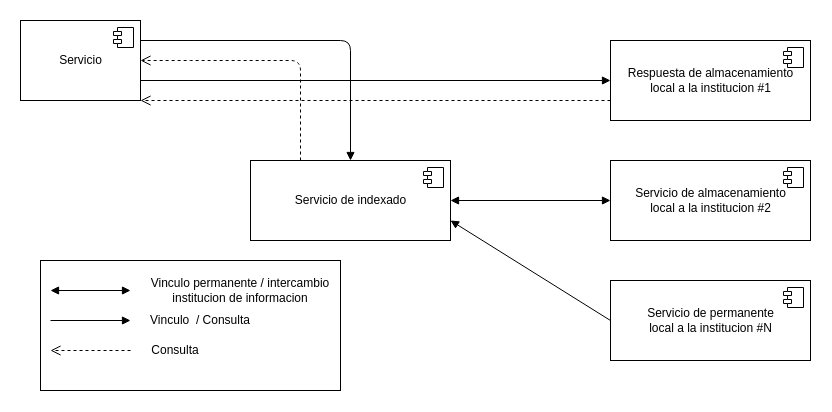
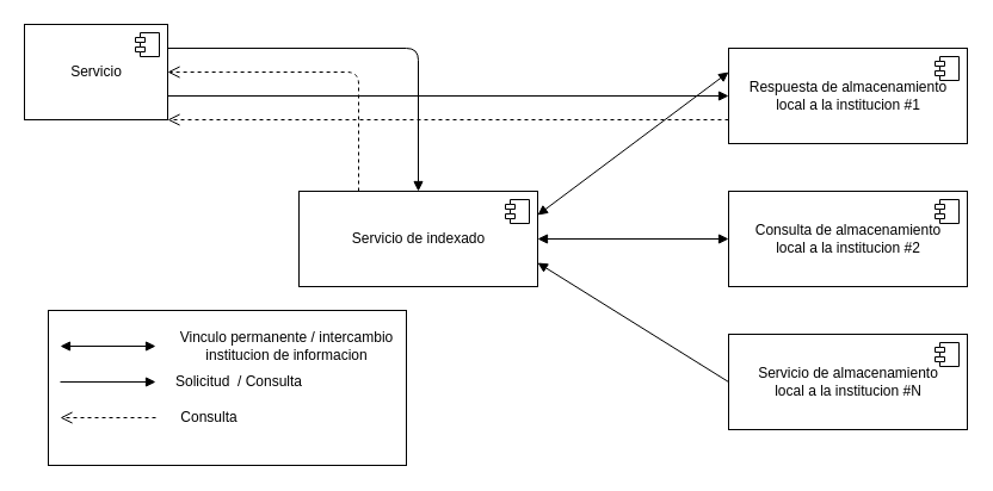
+ <mxCell id="10" value="" style="endArrow=block;startArrow=block;endFill=1;startFill=1;html=1;entryX=0;entryY=0.25;entryDx=0;entryDy=0;exitX=1;exitY=0.25;exitDx=0;exitDy=0;" parent="1" source="2" target="4" edge="1"><mxGeometry width="160" relative="1" as="geometry"><mxPoint x="370" y="290" as="sourcePoint" /><mxPoint x="530" y="290" as="targetPoint" /></mxGeometry></mxCell>
- <mxCell id="6" value="Servicio de almacenamiento&lt;br&gt;local a la institucion #2" style="html=1;dropTarget=0;" parent="1" vertex="1"><mxGeometry x="610" y="160" width="200" height="80" as="geometry" /></mxCell>
+ <mxCell id="6" value="Consulta de almacenamiento&lt;br&gt;local a la institucion #2" style="html=1;dropTarget=0;" parent="1" vertex="1"><mxGeometry x="610" y="160" width="200" height="80" as="geometry" /></mxCell>
- <mxCell id="26" value="Vinculo&amp;nbsp; / Consulta" style="text;html=1;strokeColor=none;fillColor=none;align=center;verticalAlign=middle;whiteSpace=wrap;rounded=0;" parent="19" vertex="1"><mxGeometry x="100" y="45" width="120" height="30" as="geometry" /></mxCell>
+ <mxCell id="26" value="Solicitud&amp;nbsp; / Consulta" style="text;html=1;strokeColor=none;fillColor=none;align=center;verticalAlign=middle;whiteSpace=wrap;rounded=0;" parent="19" vertex="1"><mxGeometry x="100" y="45" width="120" height="30" as="geometry" /></mxCell>
- <mxCell id="8" value="Servicio de permanente&lt;br&gt;local a la institucion #N" style="html=1;dropTarget=0;" parent="1" vertex="1"><mxGeometry x="610" y="280" width="200" height="80" as="geometry" /></mxCell>
+ <mxCell id="8" value="Servicio de almacenamiento&lt;br&gt;local a la institucion #N" style="html=1;dropTarget=0;" parent="1" vertex="1"><mxGeometry x="610" y="280" width="200" height="80" as="geometry" /></mxCell>
